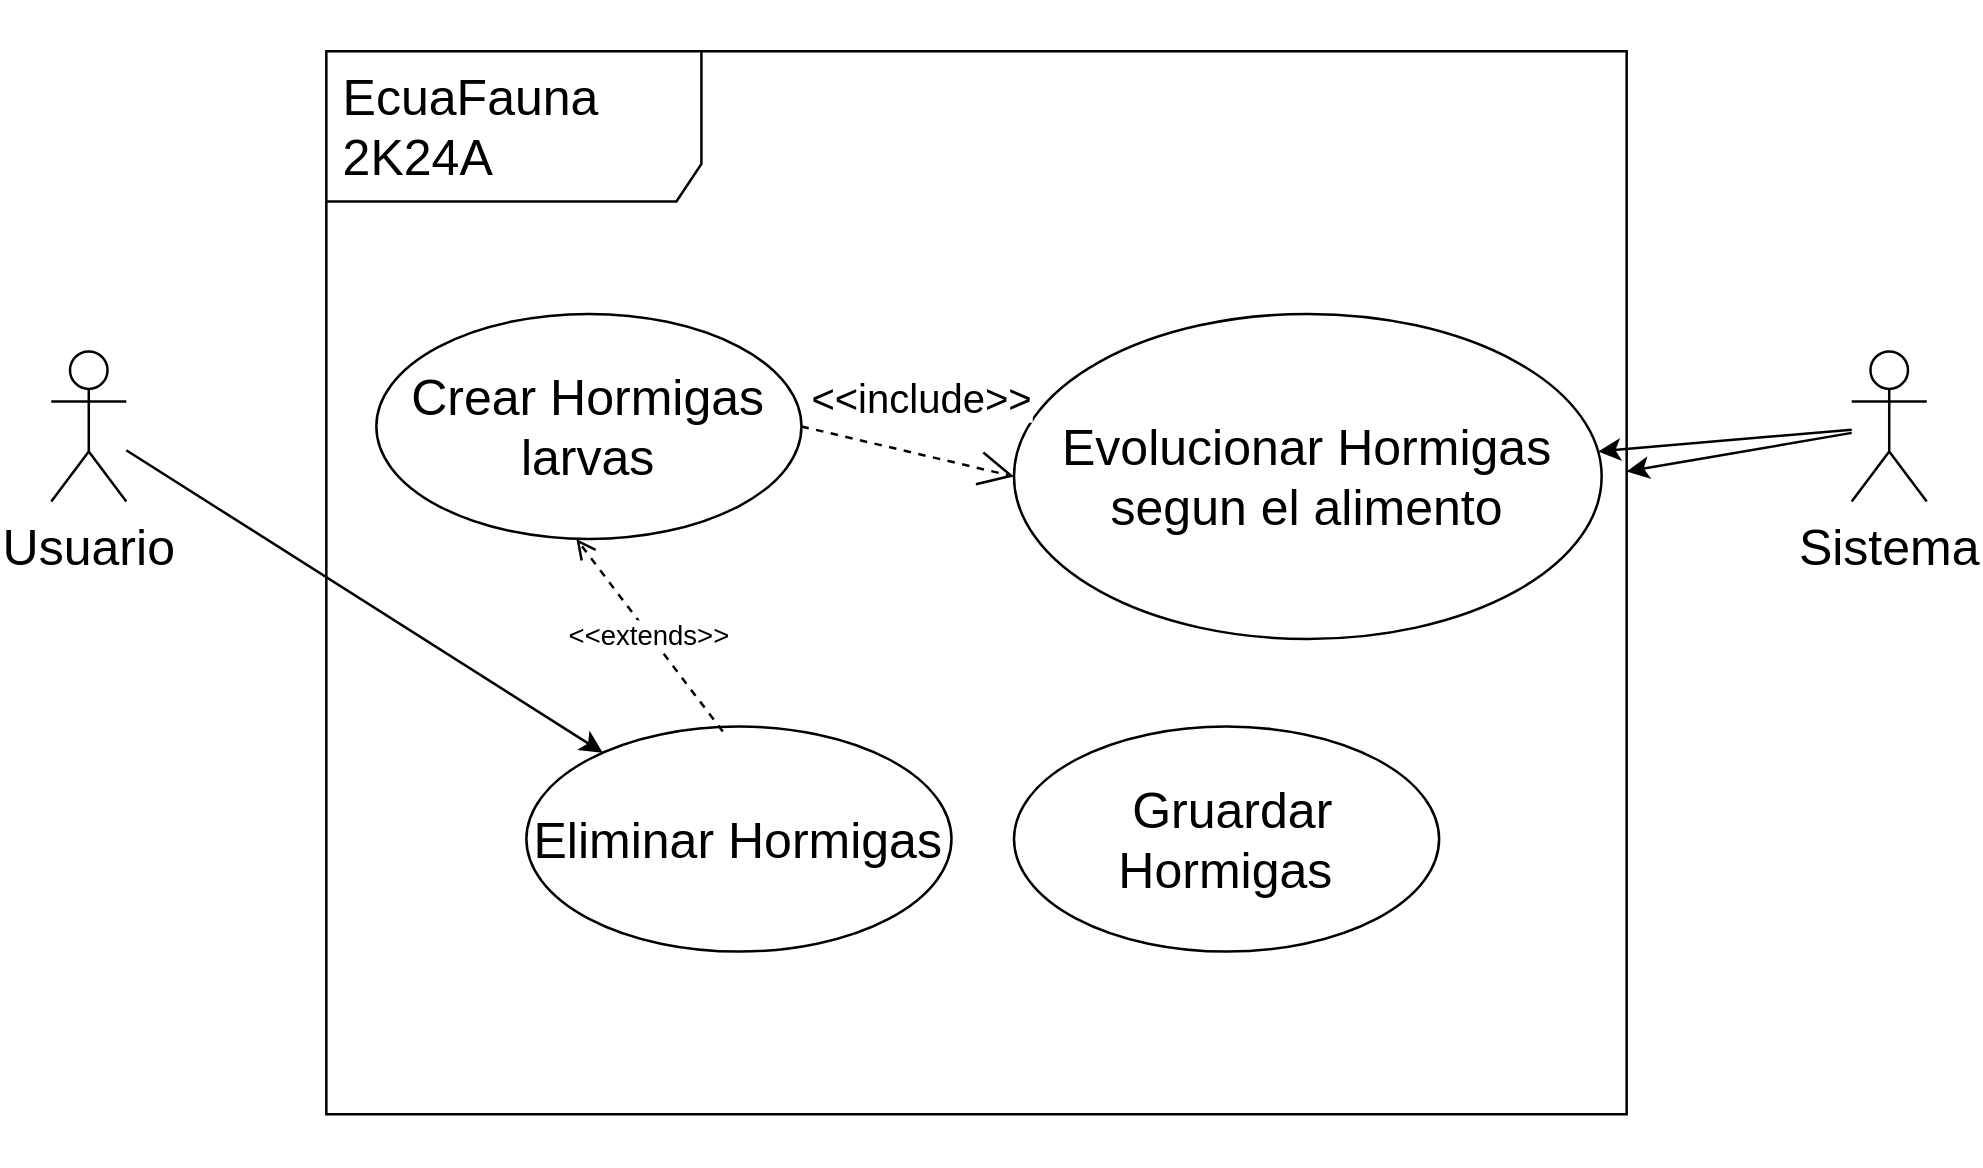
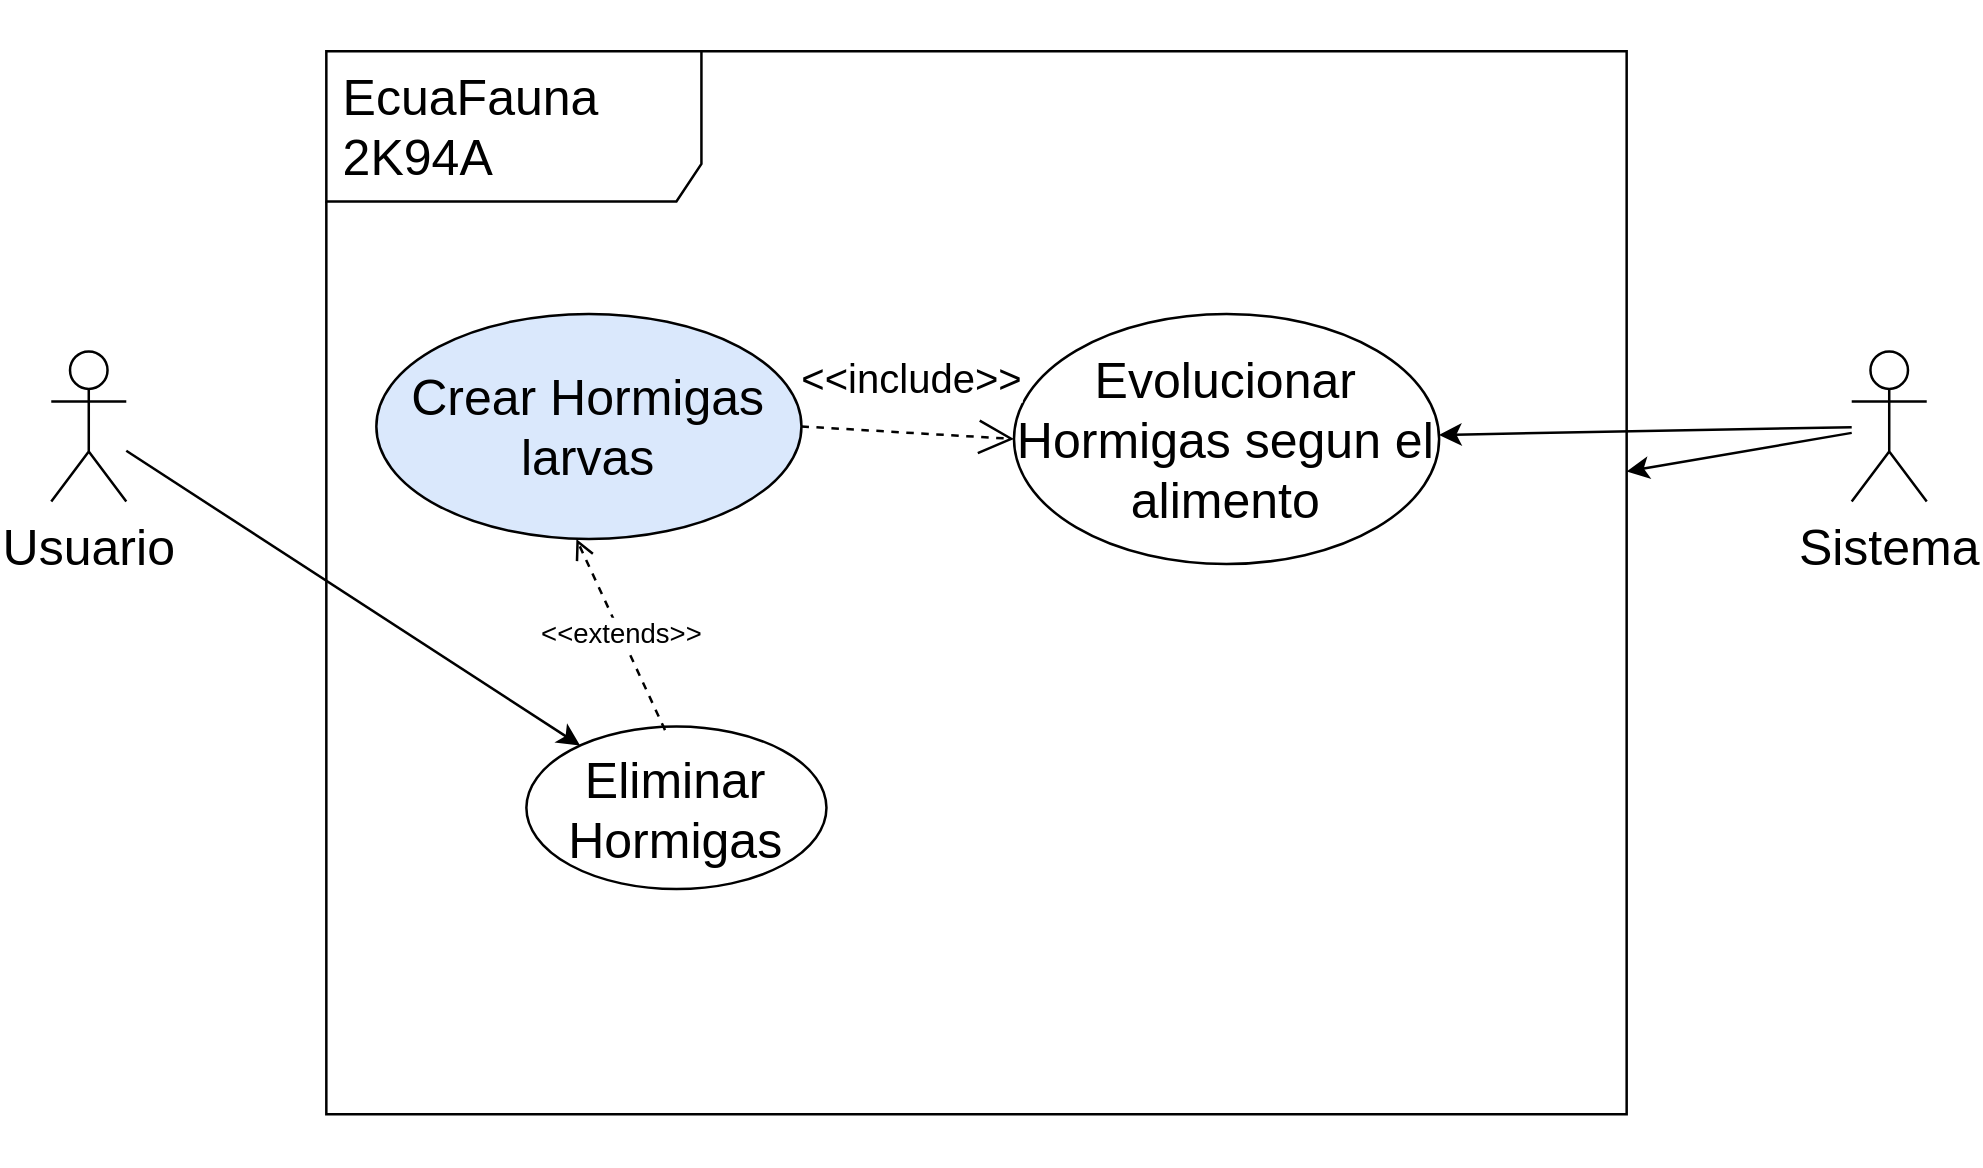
- <mxCell id="2" value="EcuaFauna 2K24A" style="shape=umlFrame;whiteSpace=wrap;html=1;width=150;height=60;boundedLbl=1;verticalAlign=middle;align=left;spacingLeft=5;hachureGap=4;fontFamily=Helvetica;fontSize=20;fontStyle=0" parent="1" vertex="1"><mxGeometry x="130" y="20" width="520" height="425" as="geometry" /></mxCell>
+ <mxCell id="2" value="EcuaFauna 2K94A" style="shape=umlFrame;whiteSpace=wrap;html=1;width=150;height=60;boundedLbl=1;verticalAlign=middle;align=left;spacingLeft=5;hachureGap=4;fontFamily=Helvetica;fontSize=20;fontStyle=0" parent="1" vertex="1"><mxGeometry x="130" y="20" width="520" height="425" as="geometry" /></mxCell>
- <mxCell id="8" value="Crear Hormigas larvas" style="ellipse;whiteSpace=wrap;html=1;hachureGap=4;fontFamily=Helvetica;fontSize=20;" parent="1" vertex="1"><mxGeometry x="150" y="125" width="170" height="90" as="geometry" /></mxCell>
+ <mxCell id="8" value="Crear Hormigas larvas" style="ellipse;whiteSpace=wrap;html=1;hachureGap=4;fontFamily=Helvetica;fontSize=20;fillColor=#dae8fc;" parent="1" vertex="1"><mxGeometry x="150" y="125" width="170" height="90" as="geometry" /></mxCell>
- <mxCell id="9" value="Evolucionar Hormigas segun el alimento" style="ellipse;whiteSpace=wrap;html=1;hachureGap=4;fontFamily=Helvetica;fontSize=20;" parent="1" vertex="1"><mxGeometry x="405" y="125" width="235" height="130" as="geometry" /></mxCell>
+ <mxCell id="9" value="Evolucionar Hormigas segun el alimento" style="ellipse;whiteSpace=wrap;html=1;hachureGap=4;fontFamily=Helvetica;fontSize=20;" parent="1" vertex="1"><mxGeometry x="405" y="125" width="170" height="100" as="geometry" /></mxCell>
- <mxCell id="11" value="Eliminar Hormigas" style="ellipse;whiteSpace=wrap;html=1;hachureGap=4;fontFamily=Helvetica;fontSize=20;" parent="1" vertex="1"><mxGeometry x="210" y="290" width="170" height="90" as="geometry" /></mxCell>
+ <mxCell id="11" value="Eliminar Hormigas" style="ellipse;whiteSpace=wrap;html=1;hachureGap=4;fontFamily=Helvetica;fontSize=20;" parent="1" vertex="1"><mxGeometry x="210" y="290" width="120" height="65" as="geometry" /></mxCell>
- <mxCell id="13" value="&amp;nbsp;Gruardar Hormigas" style="ellipse;whiteSpace=wrap;html=1;hachureGap=4;fontFamily=Helvetica;fontSize=20;" vertex="1" parent="1"><mxGeometry x="405" y="290" width="170" height="90" as="geometry" /></mxCell>
